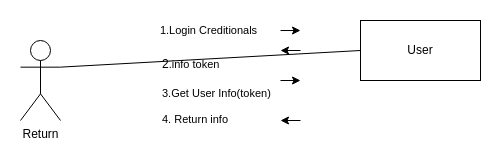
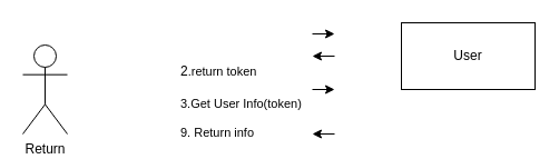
- <mxCell id="3" value="&lt;div&gt;1.Login Creditionals&lt;br&gt;&lt;/div&gt;" style="endArrow=none;html=1;exitX=1;exitY=0.333;exitDx=0;exitDy=0;exitPerimeter=0;entryX=0;entryY=0.5;entryDx=0;entryDy=0;" edge="1" parent="1" source="2" target="4"><mxGeometry x="-0.002" y="28" width="50" height="50" relative="1" as="geometry"><mxPoint x="90" y="60" as="sourcePoint" /><mxPoint x="180" y="66.667" as="targetPoint" /><mxPoint as="offset" /></mxGeometry></mxCell>
- <mxCell id="6" value="2&lt;font style=&quot;font-size: 11px&quot;&gt;.info token&lt;/font&gt;" style="text;html=1;" vertex="1" parent="5"><mxGeometry width="120" height="30" as="geometry" /></mxCell>
+ <mxCell id="6" value="2&lt;font style=&quot;font-size: 11px&quot;&gt;.return token&lt;/font&gt;" style="text;html=1;" vertex="1" parent="5"><mxGeometry width="120" height="30" as="geometry" /></mxCell>
- <mxCell id="7" value="&lt;div style=&quot;font-size: 11px&quot;&gt;&lt;font style=&quot;font-size: 11px&quot;&gt;3.Get User Info(token)&lt;/font&gt;&lt;/div&gt;&lt;div style=&quot;font-size: 11px&quot;&gt;&lt;font style=&quot;font-size: 11px&quot;&gt;&lt;br&gt;&lt;/font&gt;&lt;/div&gt;&lt;div style=&quot;font-size: 11px&quot;&gt;&lt;font style=&quot;font-size: 11px&quot;&gt;4. Return info &lt;br&gt;&lt;/font&gt;&lt;/div&gt;" style="text;html=1;" vertex="1" parent="5"><mxGeometry y="30" width="120" height="30" as="geometry" /></mxCell>
+ <mxCell id="7" value="&lt;div style=&quot;font-size: 11px&quot;&gt;&lt;font style=&quot;font-size: 11px&quot;&gt;3.Get User Info(token)&lt;/font&gt;&lt;/div&gt;&lt;div style=&quot;font-size: 11px&quot;&gt;&lt;font style=&quot;font-size: 11px&quot;&gt;&lt;br&gt;&lt;/font&gt;&lt;/div&gt;&lt;div style=&quot;font-size: 11px&quot;&gt;&lt;font style=&quot;font-size: 11px&quot;&gt;9. Return info &lt;br&gt;&lt;/font&gt;&lt;/div&gt;" style="text;html=1;" vertex="1" parent="5"><mxGeometry y="30" width="120" height="30" as="geometry" /></mxCell>
